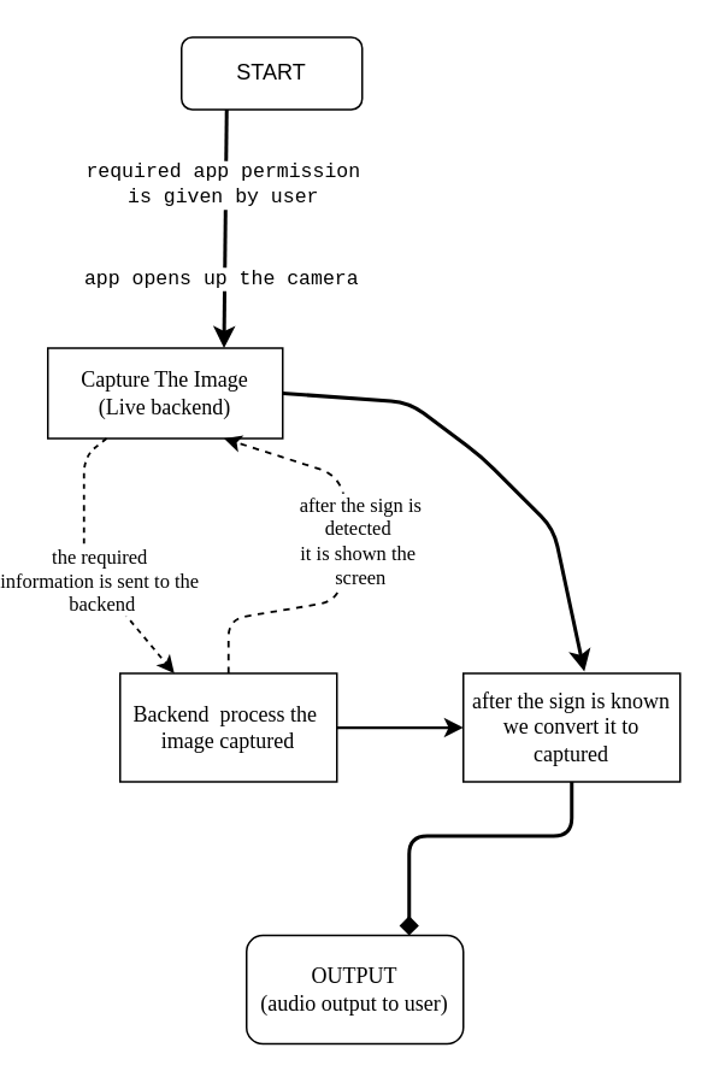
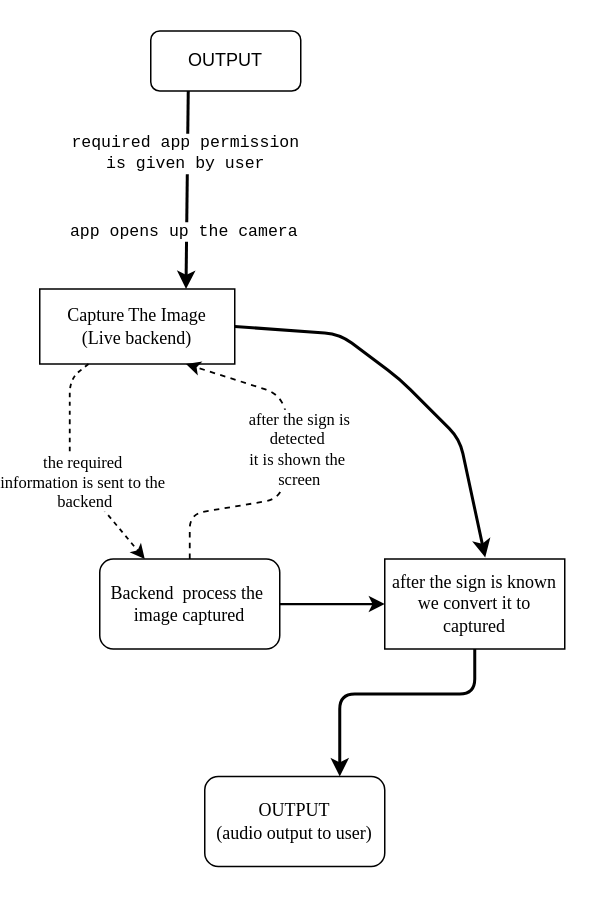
- <mxCell id="2" value="START" style="rounded=1;whiteSpace=wrap;html=1;fontColor=#000000;labelBorderColor=none;fillColor=none;strokeColor=#000000;" vertex="1" parent="1"><mxGeometry x="94" y="20" width="100" height="40" as="geometry" /></mxCell>
+ <mxCell id="2" value="OUTPUT" style="rounded=1;whiteSpace=wrap;html=1;fontColor=#000000;labelBorderColor=none;fillColor=none;strokeColor=#000000;" vertex="1" parent="1"><mxGeometry x="94" y="20" width="100" height="40" as="geometry" /></mxCell>
- <mxCell id="8" value="Backend&amp;nbsp; process the&amp;nbsp;&lt;br&gt;image captured" style="whiteSpace=wrap;html=1;fontFamily=Georgia;fontColor=#000000;labelBorderColor=none;strokeColor=#000000;fillColor=none;rounded=0;" vertex="1" parent="1"><mxGeometry x="60" y="372" width="120" height="60" as="geometry" /></mxCell>
+ <mxCell id="8" value="Backend&amp;nbsp; process the&amp;nbsp;&lt;br&gt;image captured" style="rounded=1;whiteSpace=wrap;html=1;fontFamily=Georgia;fontColor=#000000;labelBorderColor=none;strokeColor=#000000;fillColor=none;" vertex="1" parent="1"><mxGeometry x="60" y="372" width="120" height="60" as="geometry" /></mxCell>
- <mxCell id="14" style="edgeStyle=none;html=1;exitX=0.5;exitY=1;exitDx=0;exitDy=0;entryX=0.75;entryY=0;entryDx=0;entryDy=0;fontFamily=Georgia;fontColor=#000000;labelBorderColor=none;strokeColor=#000000;strokeWidth=2;endArrow=diamond;" edge="1" parent="1" source="15" target="16"><mxGeometry relative="1" as="geometry"><Array as="points"><mxPoint x="310" y="462" /><mxPoint x="220" y="462" /></Array></mxGeometry></mxCell>
+ <mxCell id="14" style="edgeStyle=none;html=1;exitX=0.5;exitY=1;exitDx=0;exitDy=0;entryX=0.75;entryY=0;entryDx=0;entryDy=0;fontFamily=Georgia;fontColor=#000000;labelBorderColor=none;strokeColor=#000000;strokeWidth=2;" edge="1" parent="1" source="15" target="16"><mxGeometry relative="1" as="geometry"><Array as="points"><mxPoint x="310" y="462" /><mxPoint x="220" y="462" /></Array></mxGeometry></mxCell>
